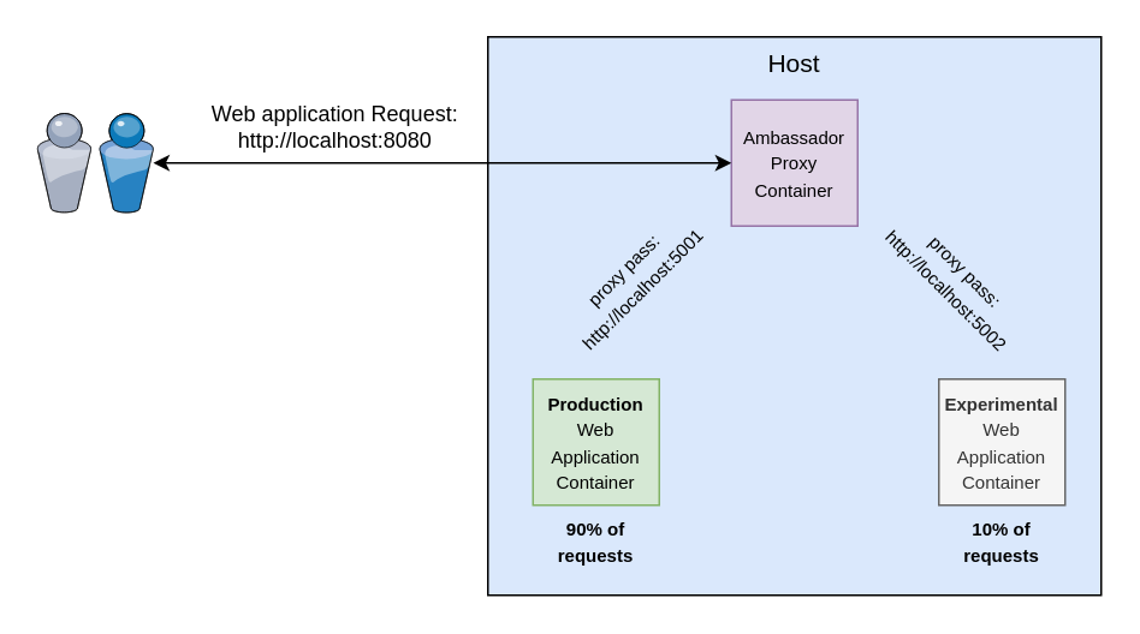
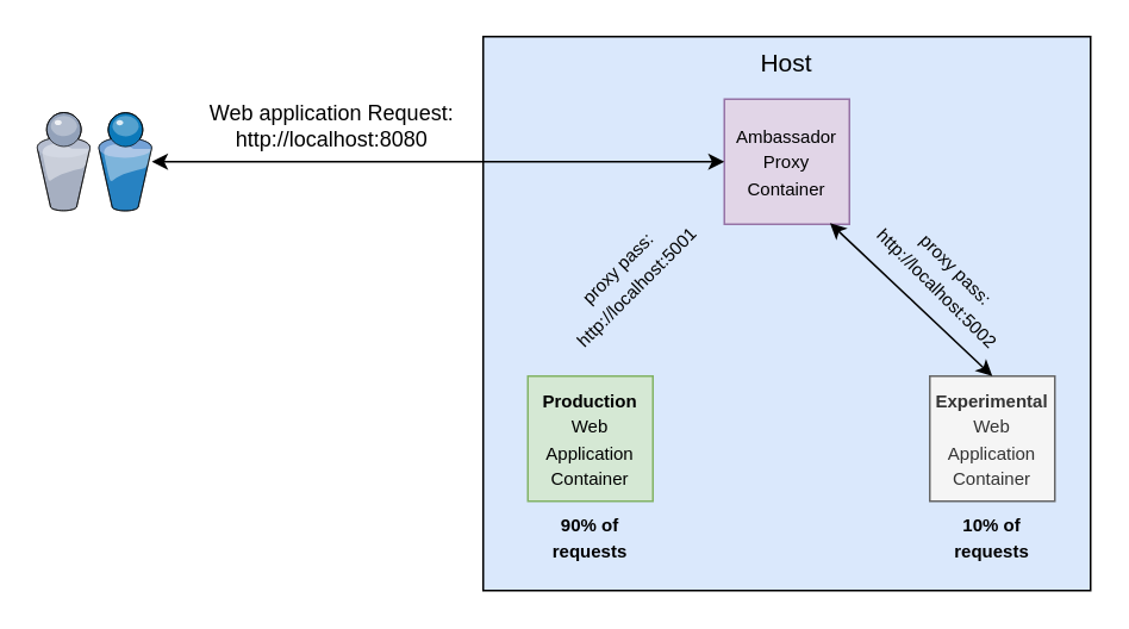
+ <mxCell id="9" value="" style="endArrow=classic;startArrow=classic;html=1;exitX=0.5;exitY=0;exitDx=0;exitDy=0;entryX=0.845;entryY=0.991;entryDx=0;entryDy=0;entryPerimeter=0;" edge="1" parent="1" source="5" target="7"><mxGeometry width="50" height="50" relative="1" as="geometry"><mxPoint x="406.71" y="169.86" as="sourcePoint" /><mxPoint x="440.004" y="125" as="targetPoint" /></mxGeometry></mxCell>
